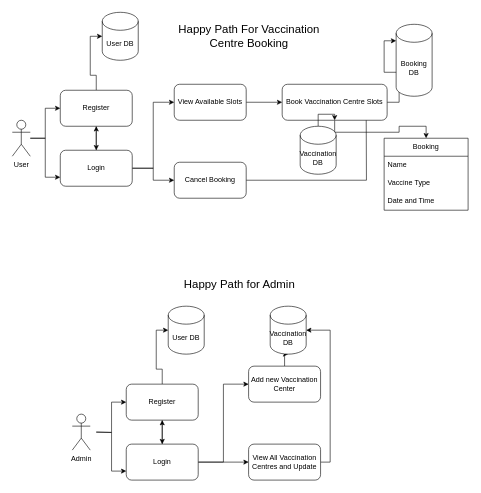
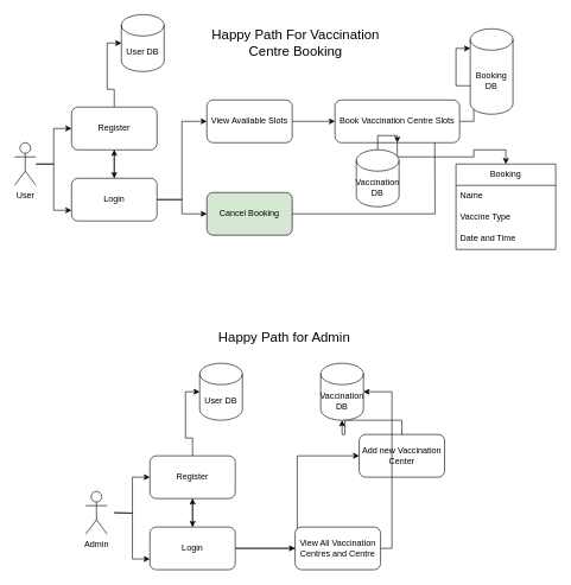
- <mxCell id="16" value="Cancel Booking" style="rounded=1;whiteSpace=wrap;html=1;" vertex="1" parent="1"><mxGeometry x="290" y="270" width="120" height="60" as="geometry" /></mxCell>
+ <mxCell id="16" value="Cancel Booking" style="rounded=1;whiteSpace=wrap;html=1;fillColor=#d5e8d4;" vertex="1" parent="1"><mxGeometry x="290" y="270" width="120" height="60" as="geometry" /></mxCell>
- <mxCell id="40" value="Add new Vaccination Center" style="rounded=1;whiteSpace=wrap;html=1;" vertex="1" parent="1"><mxGeometry x="414" y="610" width="120" height="60" as="geometry" /></mxCell>
+ <mxCell id="40" value="Add new Vaccination Center" style="rounded=1;whiteSpace=wrap;html=1;" vertex="1" parent="1"><mxGeometry x="504" y="610" width="120" height="60" as="geometry" /></mxCell>
- <mxCell id="42" value="View All Vaccination Centres and Update" style="rounded=1;whiteSpace=wrap;html=1;" vertex="1" parent="1"><mxGeometry x="414" y="740" width="120" height="60" as="geometry" /></mxCell>
+ <mxCell id="42" value="View All Vaccination Centres and Centre" style="rounded=1;whiteSpace=wrap;html=1;" vertex="1" parent="1"><mxGeometry x="414" y="740" width="120" height="60" as="geometry" /></mxCell>
